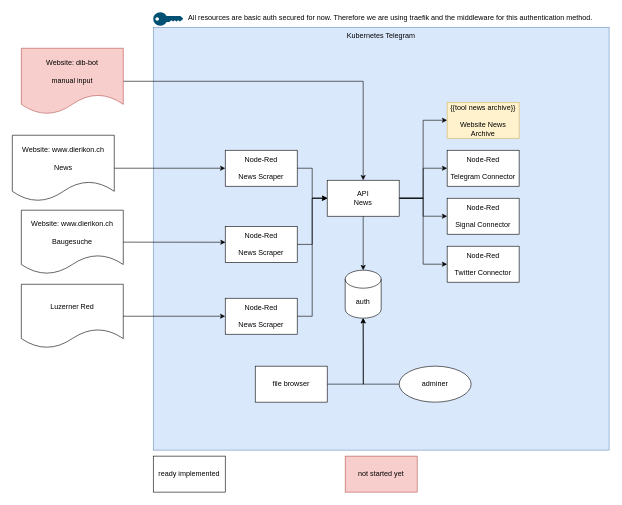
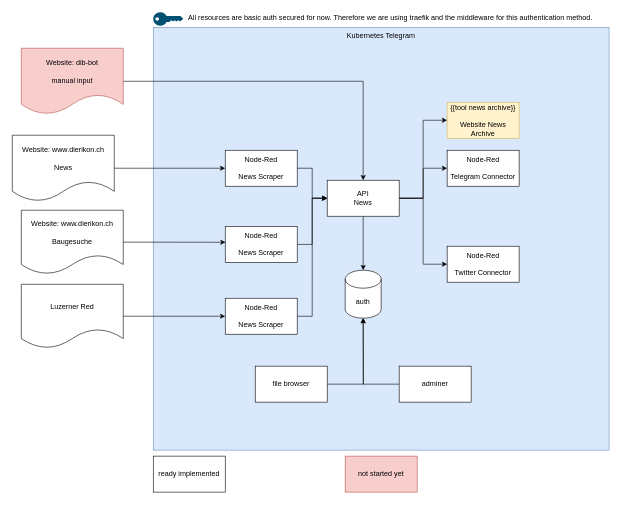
- <mxCell id="14" style="edgeStyle=orthogonalEdgeStyle;rounded=0;orthogonalLoop=1;jettySize=auto;html=1;entryX=0;entryY=0.5;entryDx=0;entryDy=0;" parent="1" source="16" target="20" edge="1"><mxGeometry relative="1" as="geometry" /></mxCell>
- <mxCell id="20" value="Node-Red&lt;br&gt;&lt;br&gt;Signal Connector" style="rounded=0;whiteSpace=wrap;html=1;" parent="1" vertex="1"><mxGeometry x="745" y="330" width="120" height="60" as="geometry" /></mxCell>
- <mxCell id="29" value="adminer" style="ellipse;whiteSpace=wrap;html=1;" parent="1" vertex="1"><mxGeometry x="665" y="610" width="120" height="60" as="geometry" /></mxCell>
+ <mxCell id="29" value="adminer" style="rounded=0;whiteSpace=wrap;html=1;" parent="1" vertex="1"><mxGeometry x="665" y="610" width="120" height="60" as="geometry" /></mxCell>
